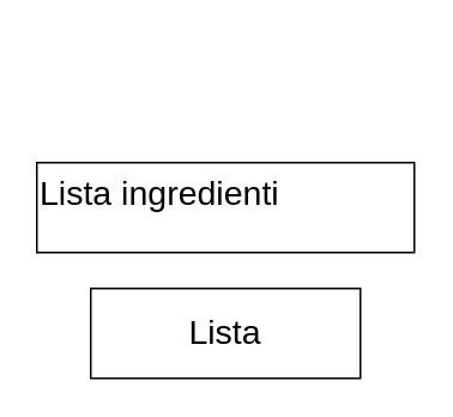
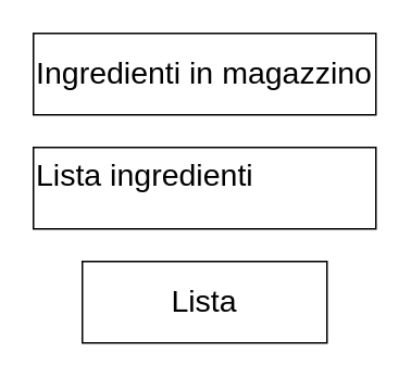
+ <mxCell id="2" value="&lt;font style=&quot;font-size: 19px;&quot;&gt;Ingredienti in magazzino&lt;/font&gt;" style="rounded=0;whiteSpace=wrap;html=1;fontSize=19;" vertex="1" parent="1"><mxGeometry x="20" y="20" width="210" height="50" as="geometry" /></mxCell>
